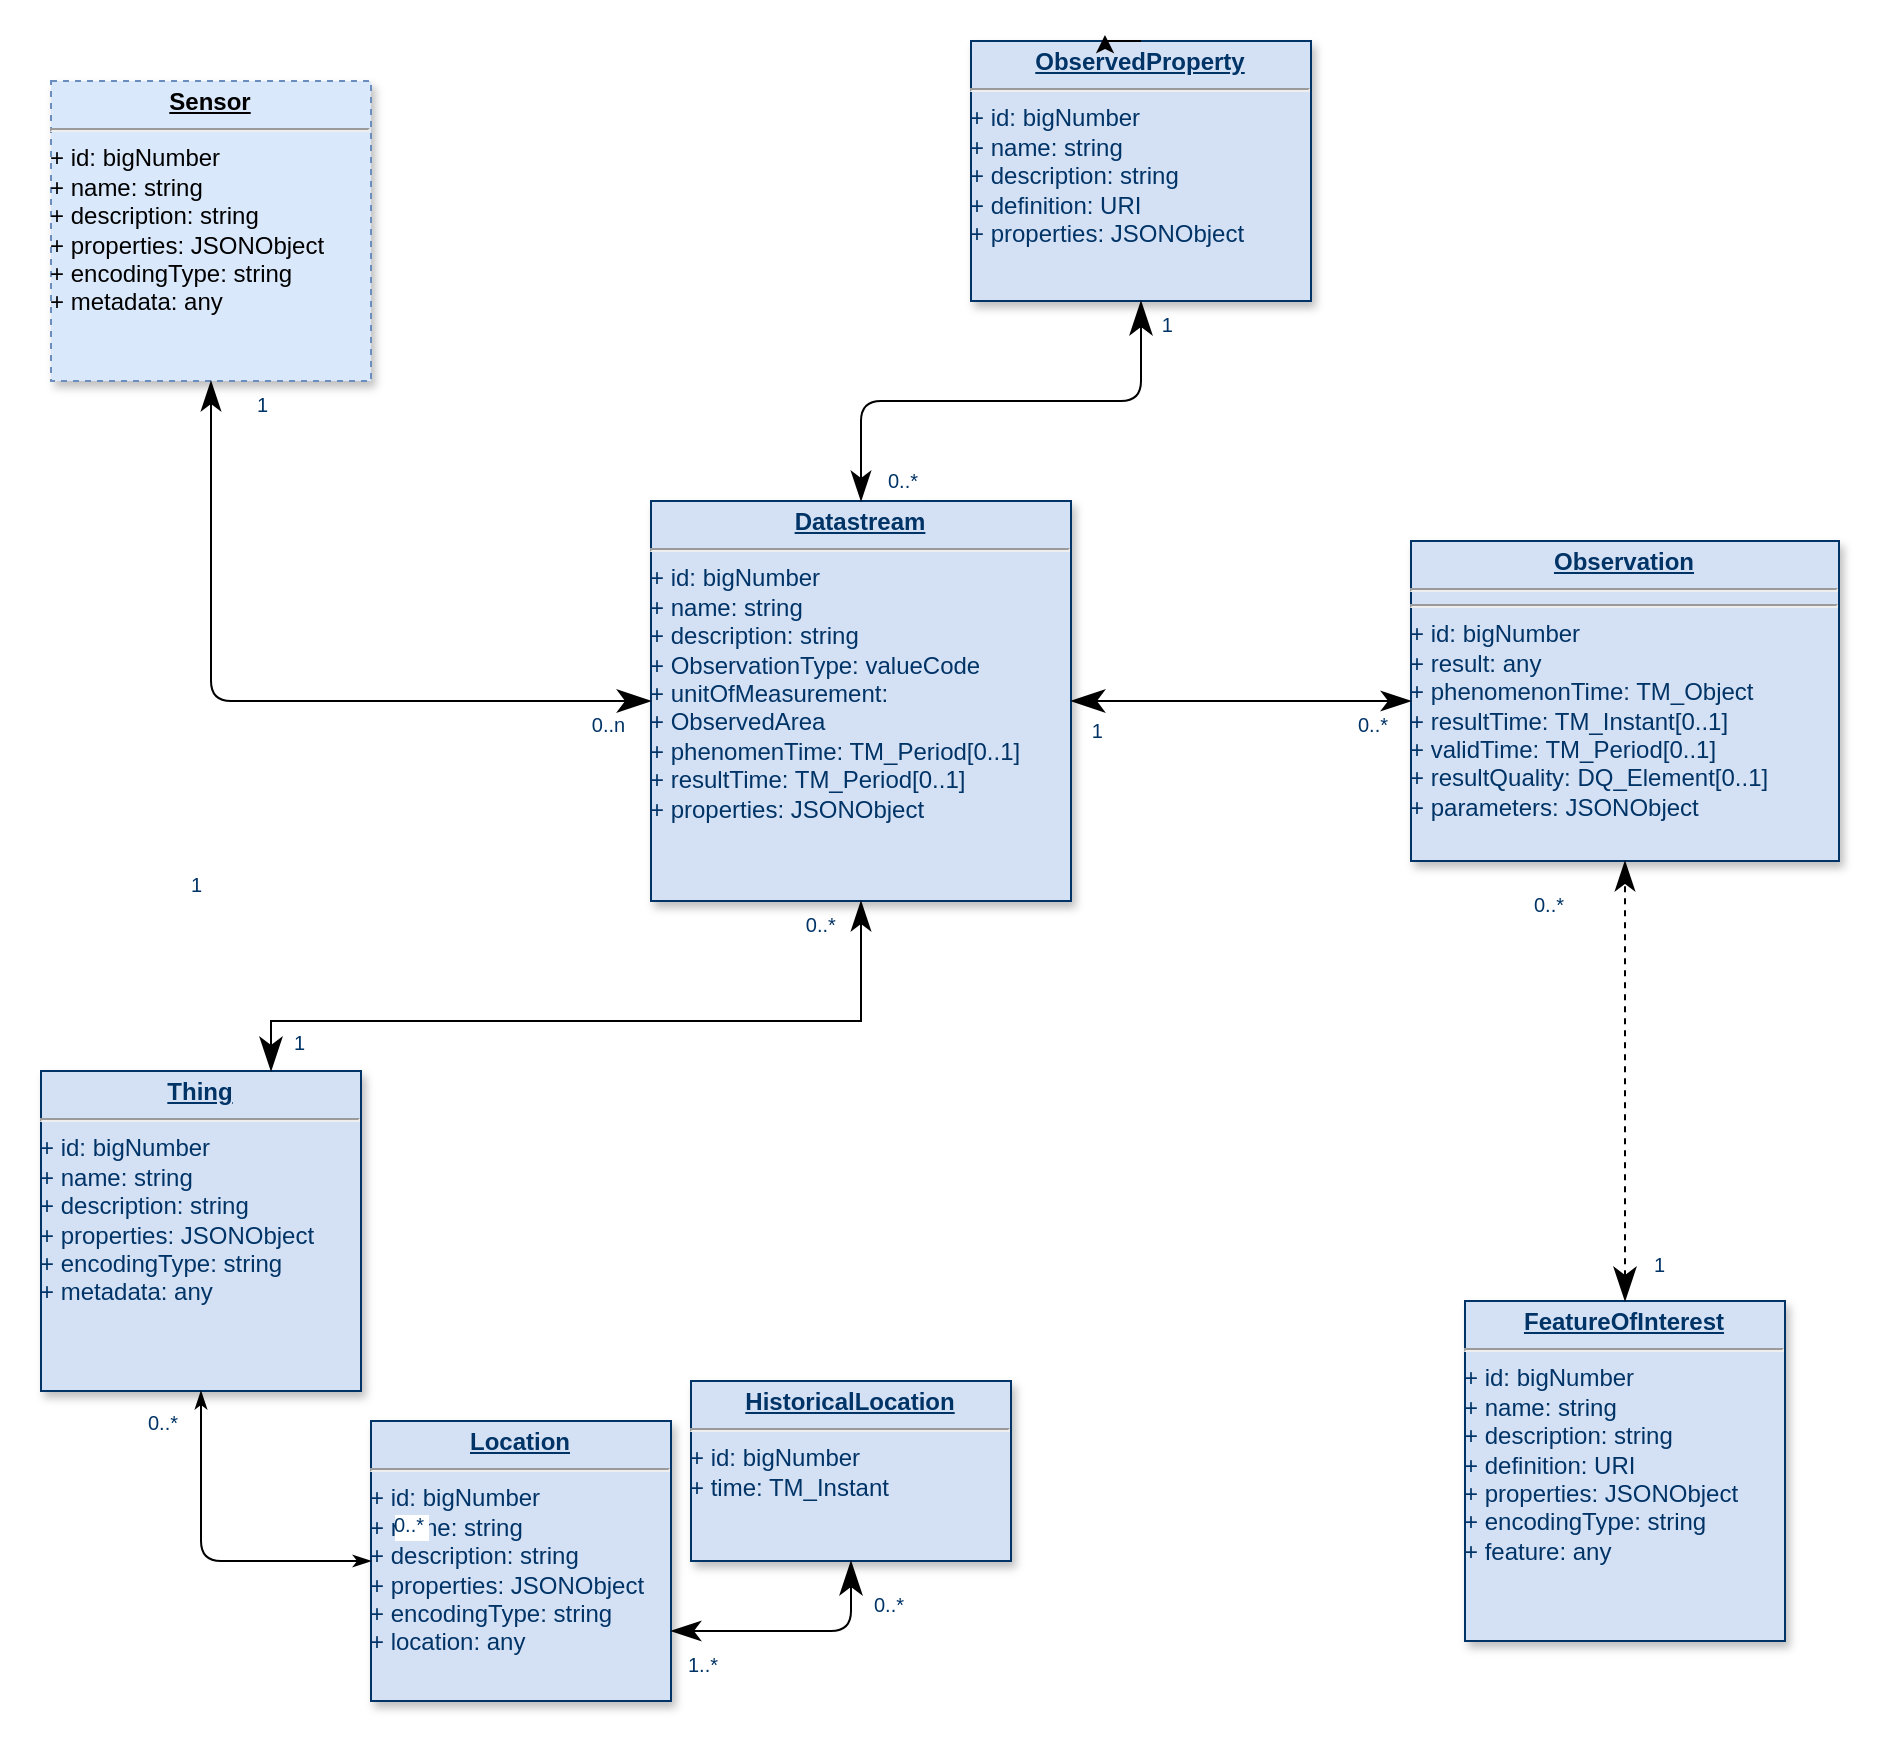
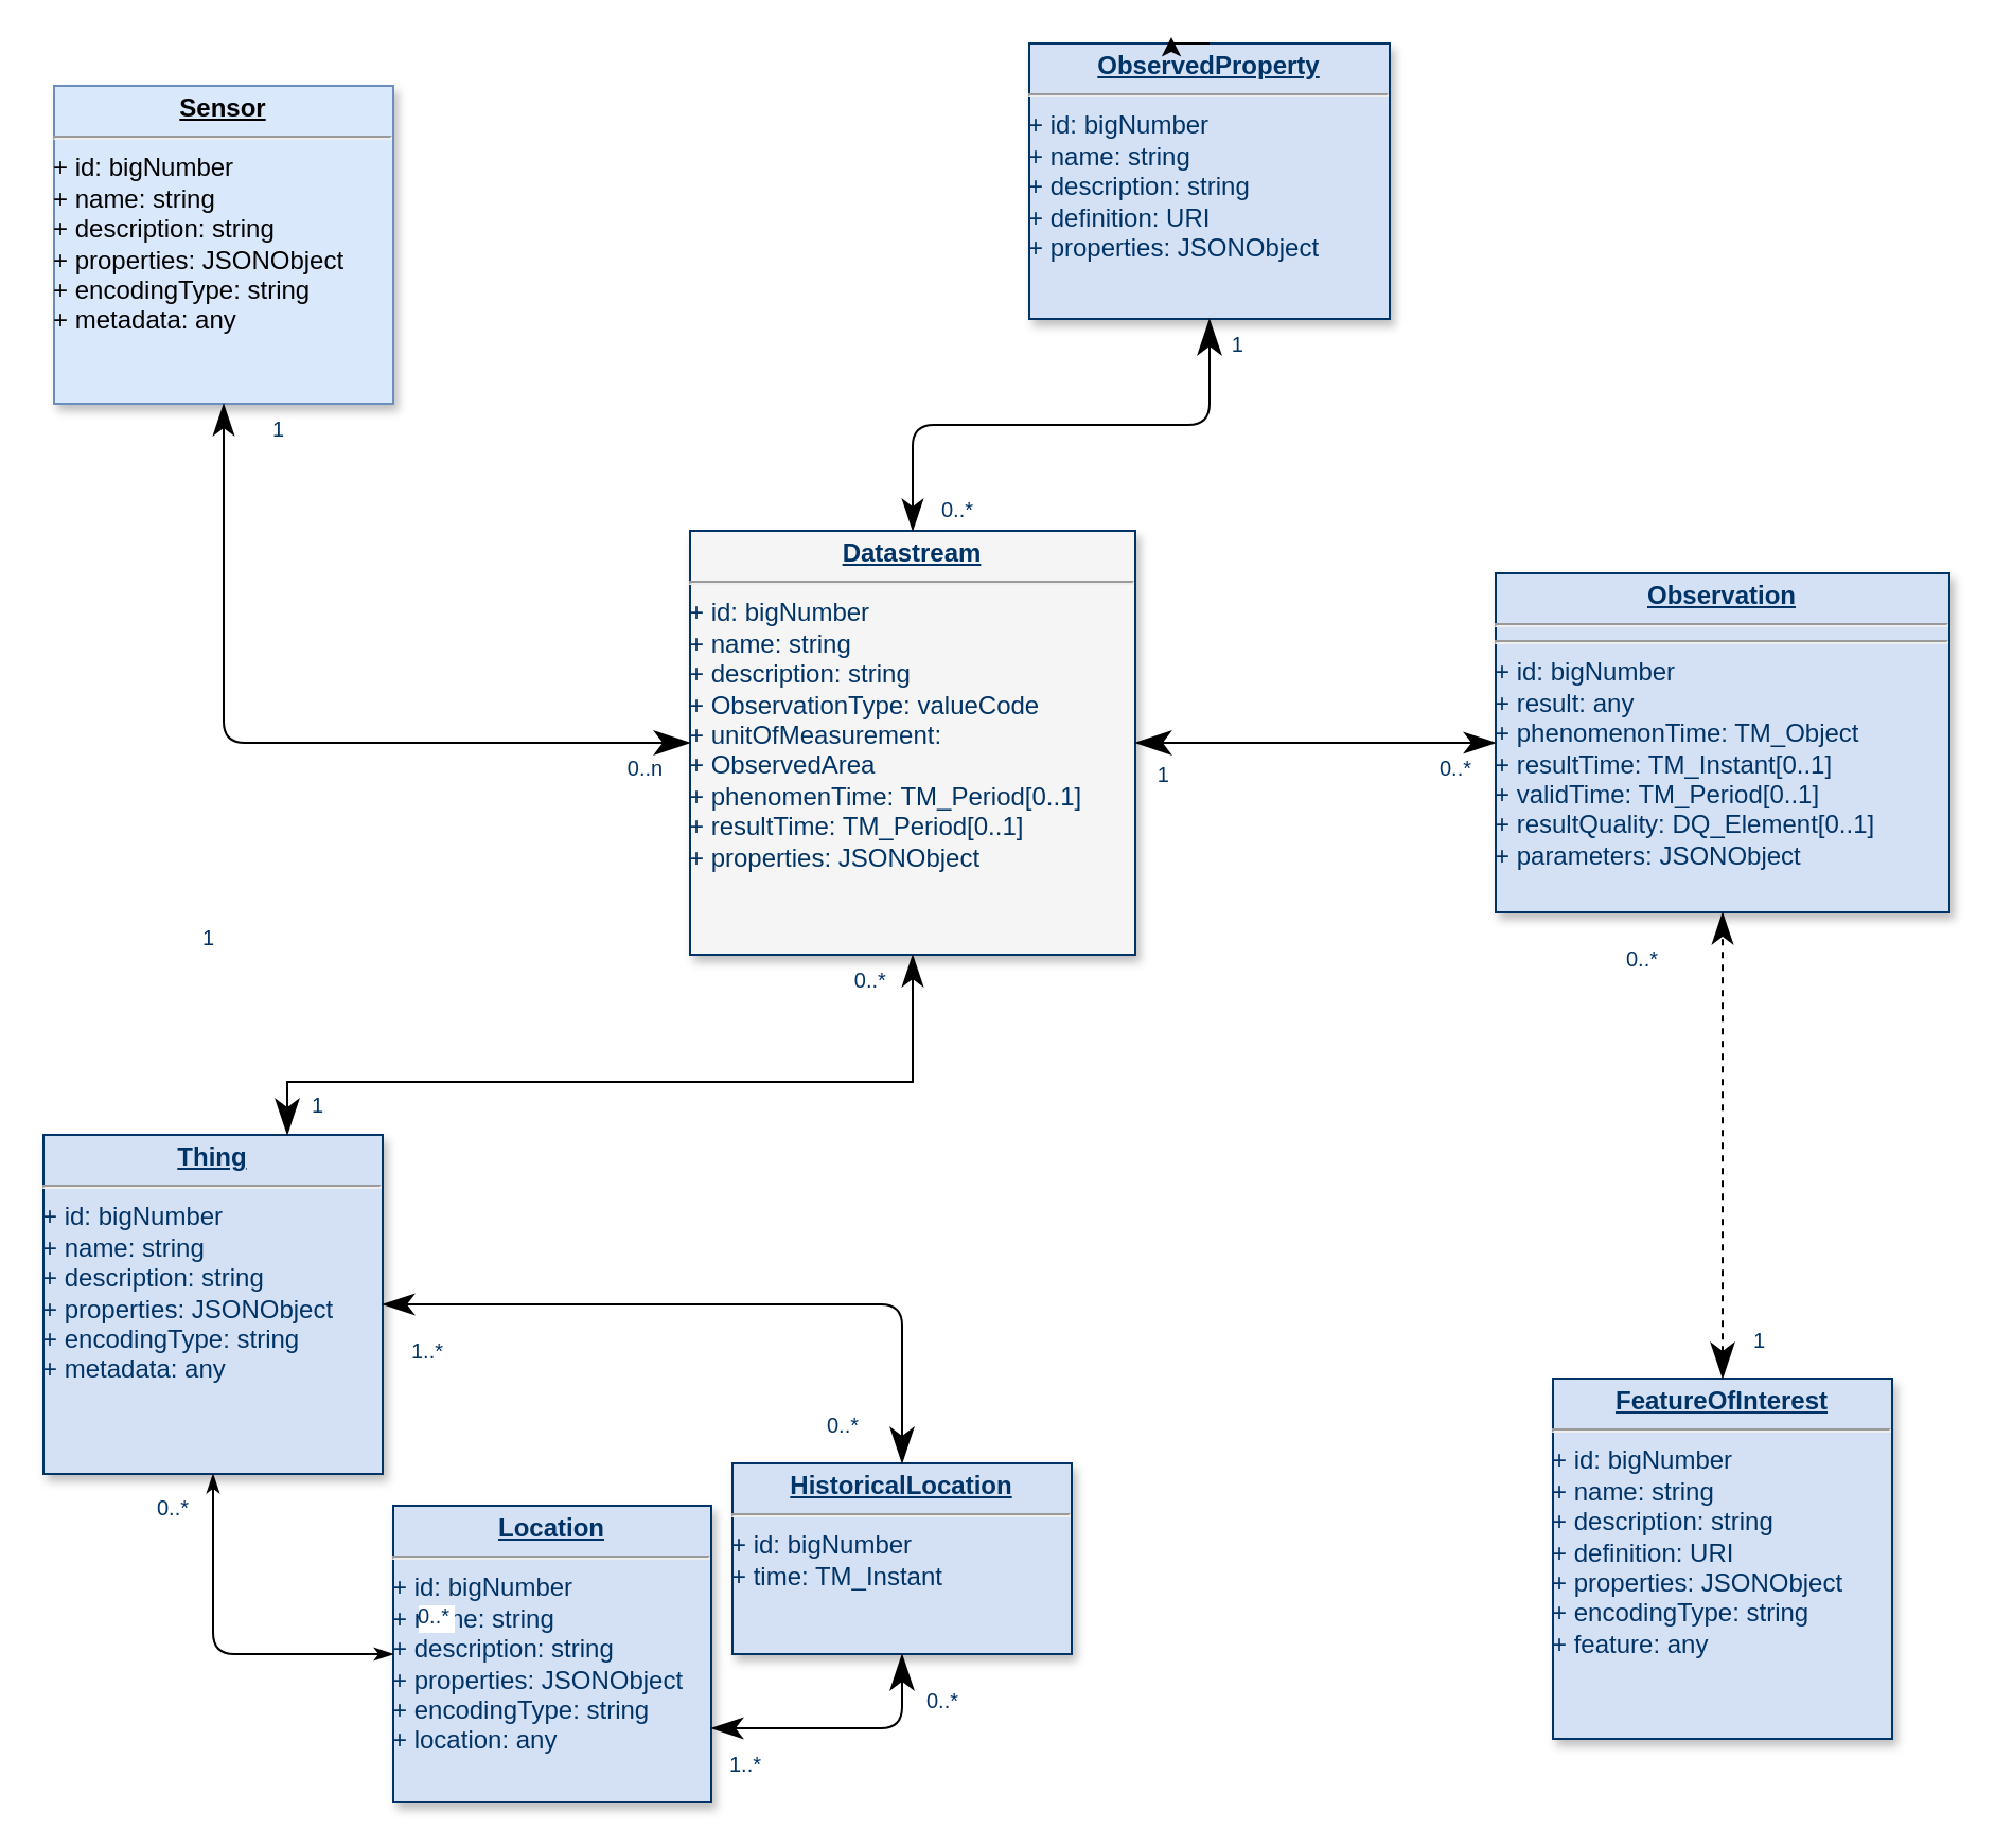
- <mxCell id="4" value="&lt;p style=&quot;margin: 0px; margin-top: 4px; text-align: center; text-decoration: underline;&quot;&gt;&lt;strong&gt;Sensor&lt;/strong&gt;&lt;/p&gt;&lt;hr&gt;&lt;div&gt;+ id: bigNumber&lt;/div&gt;&lt;div&gt;+ name: string&lt;br&gt;&lt;/div&gt;&lt;div&gt;+ description: string&lt;/div&gt;&lt;div&gt;+ properties: JSONObject&lt;br&gt;&lt;/div&gt;&lt;div&gt;+ encodingType: string&lt;/div&gt;+ metadata: any" style="verticalAlign=top;align=left;overflow=fill;fontSize=12;fontFamily=Helvetica;html=1;strokeColor=#6c8ebf;shadow=1;fillColor=#dae8fc;labelBorderColor=none;dashed=1;" parent="1" vertex="1"><mxGeometry x="25" y="40" width="160" height="150" as="geometry" /></mxCell>
+ <mxCell id="4" value="&lt;p style=&quot;margin: 0px; margin-top: 4px; text-align: center; text-decoration: underline;&quot;&gt;&lt;strong&gt;Sensor&lt;/strong&gt;&lt;/p&gt;&lt;hr&gt;&lt;div&gt;+ id: bigNumber&lt;/div&gt;&lt;div&gt;+ name: string&lt;br&gt;&lt;/div&gt;&lt;div&gt;+ description: string&lt;/div&gt;&lt;div&gt;+ properties: JSONObject&lt;br&gt;&lt;/div&gt;&lt;div&gt;+ encodingType: string&lt;/div&gt;+ metadata: any" style="verticalAlign=top;align=left;overflow=fill;fontSize=12;fontFamily=Helvetica;html=1;strokeColor=#6c8ebf;shadow=1;fillColor=#dae8fc;labelBorderColor=none;" parent="1" vertex="1"><mxGeometry x="25" y="40" width="160" height="150" as="geometry" /></mxCell>
- <mxCell id="7" value="&lt;p style=&quot;margin: 0px; margin-top: 4px; text-align: center; text-decoration: underline;&quot;&gt;&lt;strong&gt;Datastream&lt;/strong&gt;&lt;/p&gt;&lt;hr&gt;&lt;div&gt;+ id: bigNumber&lt;/div&gt;&lt;div&gt;+ name: string&lt;br&gt;&lt;/div&gt;&lt;div&gt;+ description: string&lt;/div&gt;&lt;div&gt;+ ObservationType: valueCode&lt;/div&gt;&lt;div&gt;+ unitOfMeasurement:&lt;/div&gt;&lt;div&gt;+ ObservedArea&lt;br&gt;&lt;/div&gt;&lt;div&gt;+ phenomenTime: TM_Period[0..1]&lt;/div&gt;&lt;div&gt;+ resultTime: TM_Period[0..1]&lt;/div&gt;&lt;div&gt;+ properties: JSONObject&lt;/div&gt;" style="verticalAlign=top;align=left;overflow=fill;fontSize=12;fontFamily=Helvetica;html=1;strokeColor=#003366;shadow=1;fillColor=#D4E1F5;fontColor=#003366" parent="1" vertex="1"><mxGeometry x="325" y="250" width="210" height="200" as="geometry" /></mxCell>
+ <mxCell id="7" value="&lt;p style=&quot;margin: 0px; margin-top: 4px; text-align: center; text-decoration: underline;&quot;&gt;&lt;strong&gt;Datastream&lt;/strong&gt;&lt;/p&gt;&lt;hr&gt;&lt;div&gt;+ id: bigNumber&lt;/div&gt;&lt;div&gt;+ name: string&lt;br&gt;&lt;/div&gt;&lt;div&gt;+ description: string&lt;/div&gt;&lt;div&gt;+ ObservationType: valueCode&lt;/div&gt;&lt;div&gt;+ unitOfMeasurement:&lt;/div&gt;&lt;div&gt;+ ObservedArea&lt;br&gt;&lt;/div&gt;&lt;div&gt;+ phenomenTime: TM_Period[0..1]&lt;/div&gt;&lt;div&gt;+ resultTime: TM_Period[0..1]&lt;/div&gt;&lt;div&gt;+ properties: JSONObject&lt;/div&gt;" style="verticalAlign=top;align=left;overflow=fill;fontSize=12;fontFamily=Helvetica;html=1;strokeColor=#003366;shadow=1;fillColor=#f5f5f5;fontColor=#003366;" parent="1" vertex="1"><mxGeometry x="325" y="250" width="210" height="200" as="geometry" /></mxCell>
+ <mxCell id="20" value="" style="endArrow=classicThin;endSize=12;startArrow=classicThin;startSize=14;startFill=1;edgeStyle=orthogonalEdgeStyle;entryX=1;entryY=0.5;entryDx=0;entryDy=0;exitX=0.5;exitY=0;exitDx=0;exitDy=0;endFill=1;" parent="1" source="8" target="9" edge="1"><mxGeometry x="479.36" y="790" as="geometry"><mxPoint x="464.36" y="790" as="sourcePoint" /><mxPoint x="624.36" y="790" as="targetPoint" /></mxGeometry></mxCell>
+ <mxCell id="21" value="0..*&#10;" style="resizable=0;align=left;verticalAlign=top;labelBackgroundColor=#ffffff;fontSize=10;strokeColor=#003366;shadow=1;fillColor=#D4E1F5;fontColor=#003366" parent="20" connectable="0" vertex="1"><mxGeometry x="-1" relative="1" as="geometry"><mxPoint x="-37" y="-30" as="offset" /></mxGeometry></mxCell>
+ <mxCell id="22" value="1..*&#10;" style="resizable=0;align=right;verticalAlign=top;labelBackgroundColor=#ffffff;fontSize=10;strokeColor=#003366;shadow=1;fillColor=#D4E1F5;fontColor=#003366" parent="20" connectable="0" vertex="1"><mxGeometry x="1" relative="1" as="geometry"><mxPoint x="30" y="10" as="offset" /></mxGeometry></mxCell>
